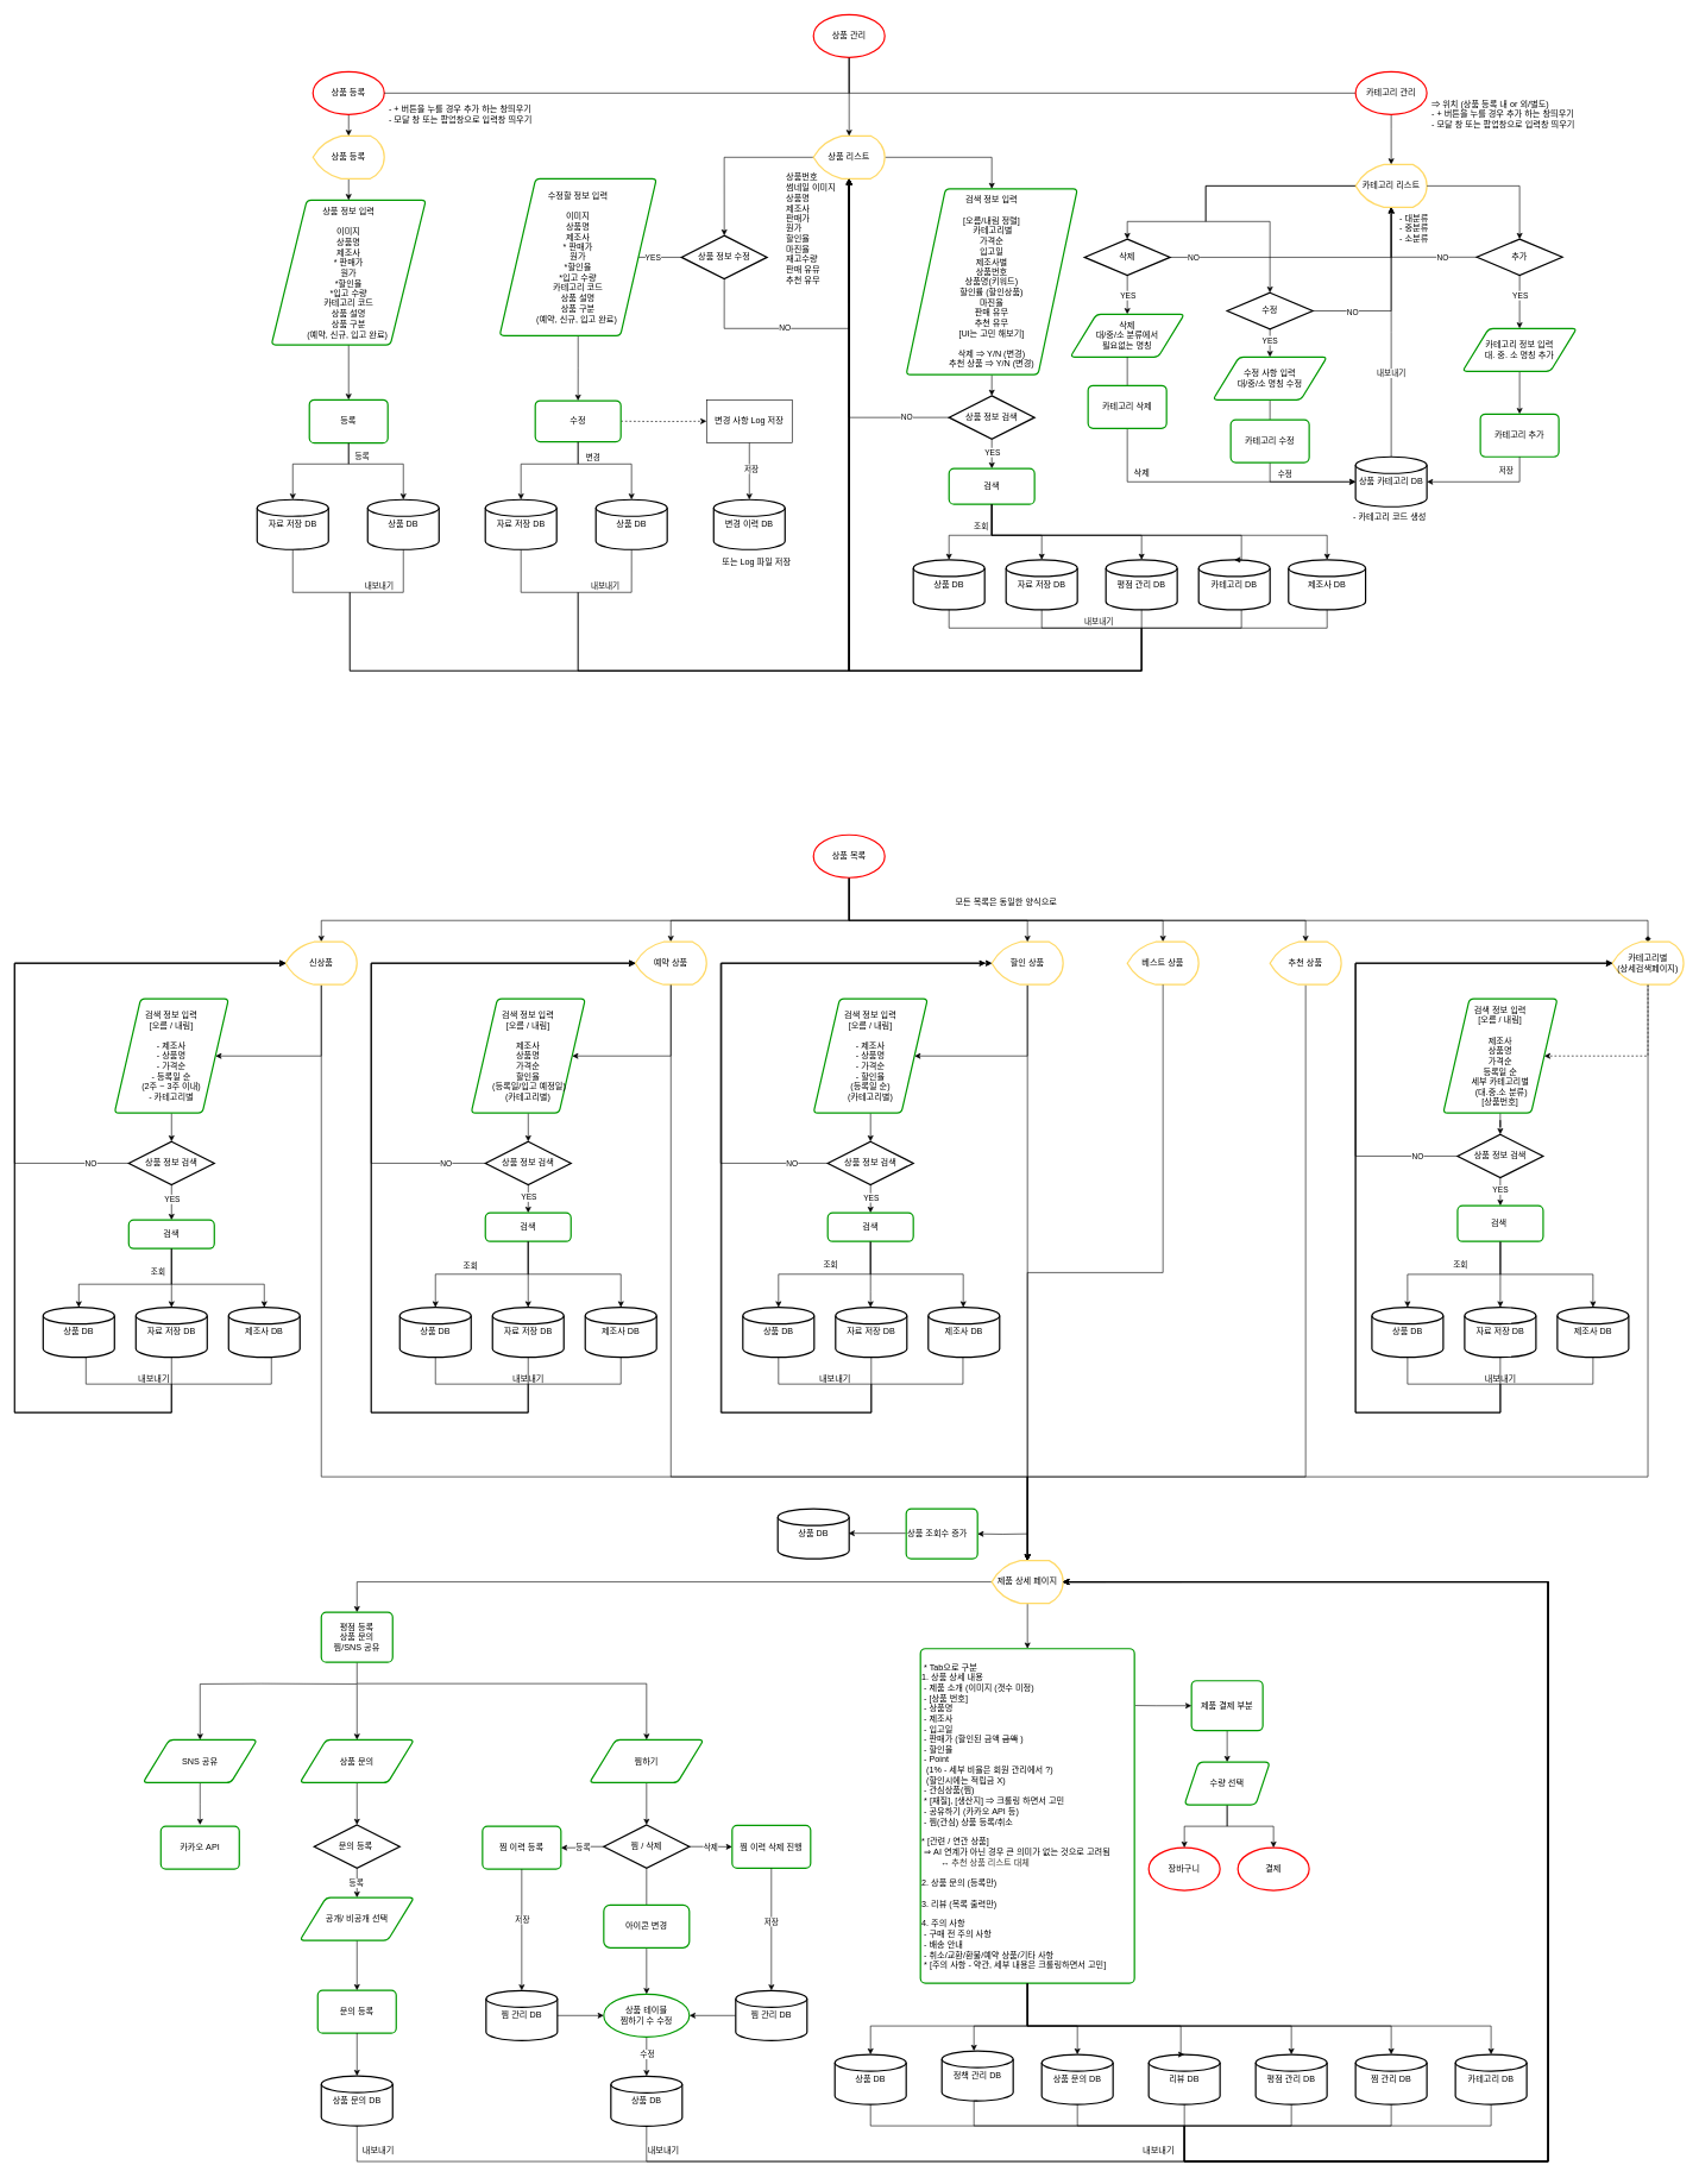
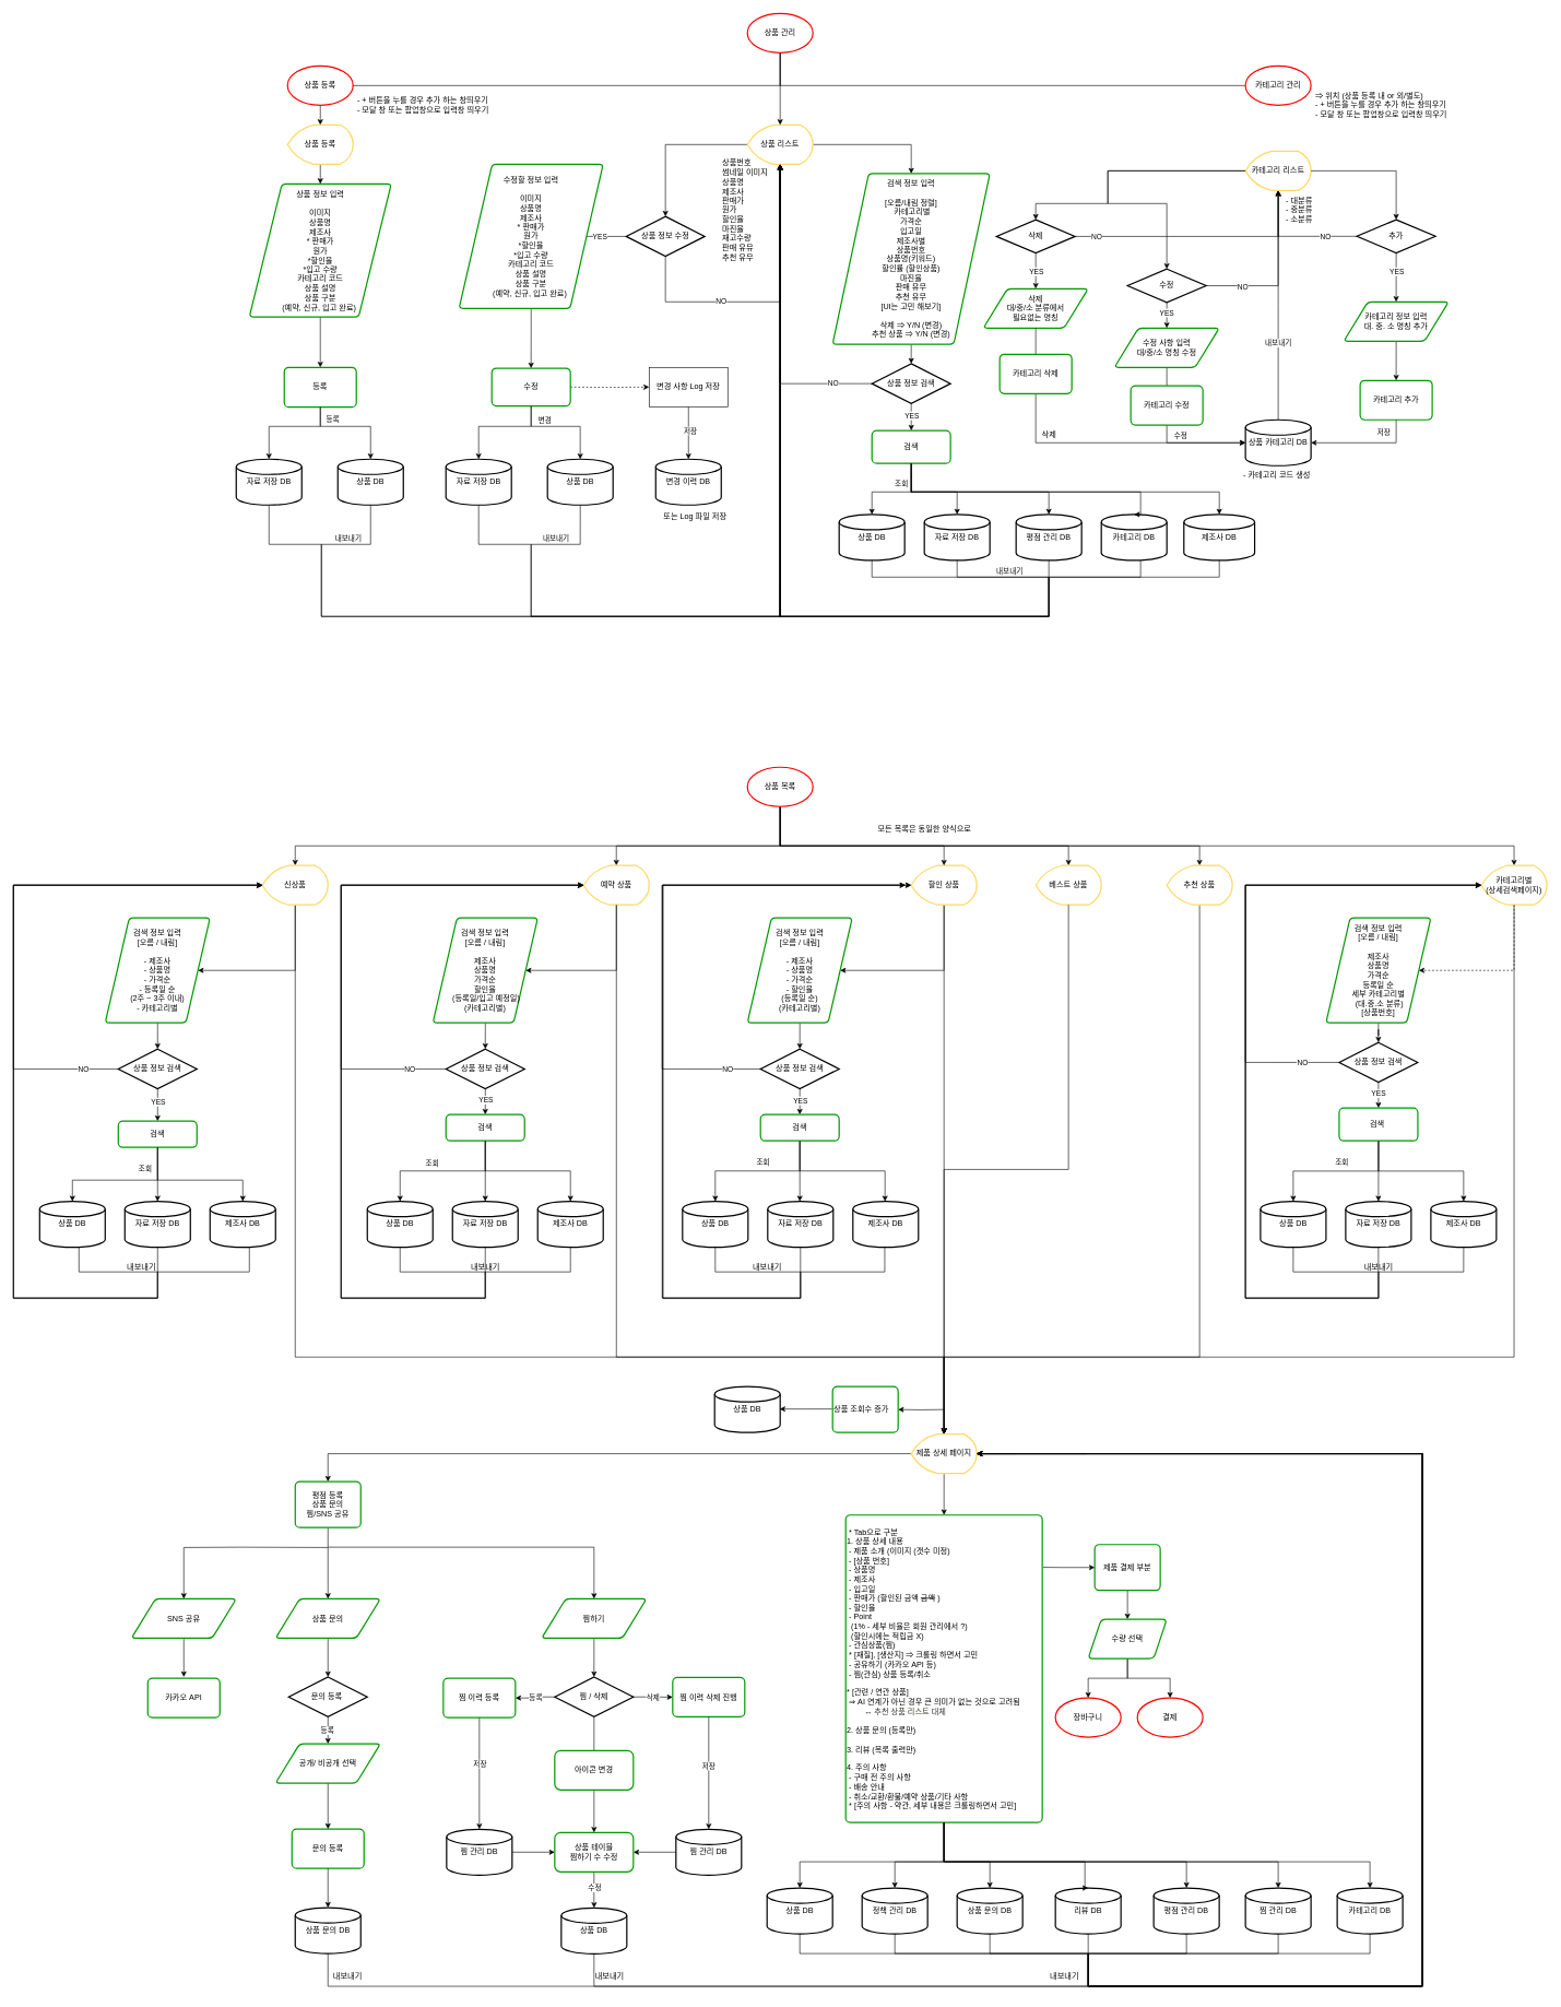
- <mxCell id="40" value="" style="edgeStyle=orthogonalEdgeStyle;rounded=0;orthogonalLoop=1;jettySize=auto;html=1;" parent="1" source="41" target="43" edge="1"><mxGeometry relative="1" as="geometry"><Array as="points"><mxPoint x="1950" y="180" /><mxPoint x="1950" y="180" /></Array></mxGeometry></mxCell>
- <mxCell id="81" style="edgeStyle=orthogonalEdgeStyle;rounded=0;orthogonalLoop=1;jettySize=auto;html=1;exitX=0.5;exitY=1;exitDx=0;exitDy=0;exitPerimeter=0;entryX=0.5;entryY=0;entryDx=0;entryDy=0;entryPerimeter=0;endArrow=diamond;" parent="1" target="95" edge="1" source="82"><mxGeometry relative="1" as="geometry"><mxPoint x="1620" y="1260" as="sourcePoint" /><Array as="points"><mxPoint x="1190" y="1290" /><mxPoint x="2310" y="1290" /></Array></mxGeometry></mxCell>
+ <mxCell id="81" style="edgeStyle=orthogonalEdgeStyle;rounded=0;orthogonalLoop=1;jettySize=auto;html=1;exitX=0.5;exitY=1;exitDx=0;exitDy=0;exitPerimeter=0;entryX=0.5;entryY=0;entryDx=0;entryDy=0;entryPerimeter=0;" parent="1" target="95" edge="1" source="82"><mxGeometry relative="1" as="geometry"><mxPoint x="1620" y="1260" as="sourcePoint" /><Array as="points"><mxPoint x="1190" y="1290" /><mxPoint x="2310" y="1290" /></Array></mxGeometry></mxCell>
- <mxCell id="75" value="상품 테이블&lt;br&gt;찜하기 수 수정" style="ellipse;whiteSpace=wrap;html=1;strokeWidth=2;strokeColor=#009900;" parent="1" vertex="1"><mxGeometry x="846" y="2795.335" width="120" height="60" as="geometry" /></mxCell>
+ <mxCell id="75" value="상품 테이블&lt;br&gt;찜하기 수 수정" style="rounded=1;whiteSpace=wrap;html=1;strokeWidth=2;strokeColor=#009900;" parent="1" vertex="1"><mxGeometry x="846" y="2795.335" width="120" height="60" as="geometry" /></mxCell>
- <mxCell id="153" value="정책 관리 DB" style="strokeWidth=2;html=1;shape=mxgraph.flowchart.database;whiteSpace=wrap;" parent="1" vertex="1"><mxGeometry x="1320" y="2875" width="100" height="70" as="geometry" /></mxCell>
+ <mxCell id="153" value="정책 관리 DB" style="strokeWidth=2;html=1;shape=mxgraph.flowchart.database;whiteSpace=wrap;" parent="1" vertex="1"><mxGeometry x="1315" y="2880" width="100" height="70" as="geometry" /></mxCell>
